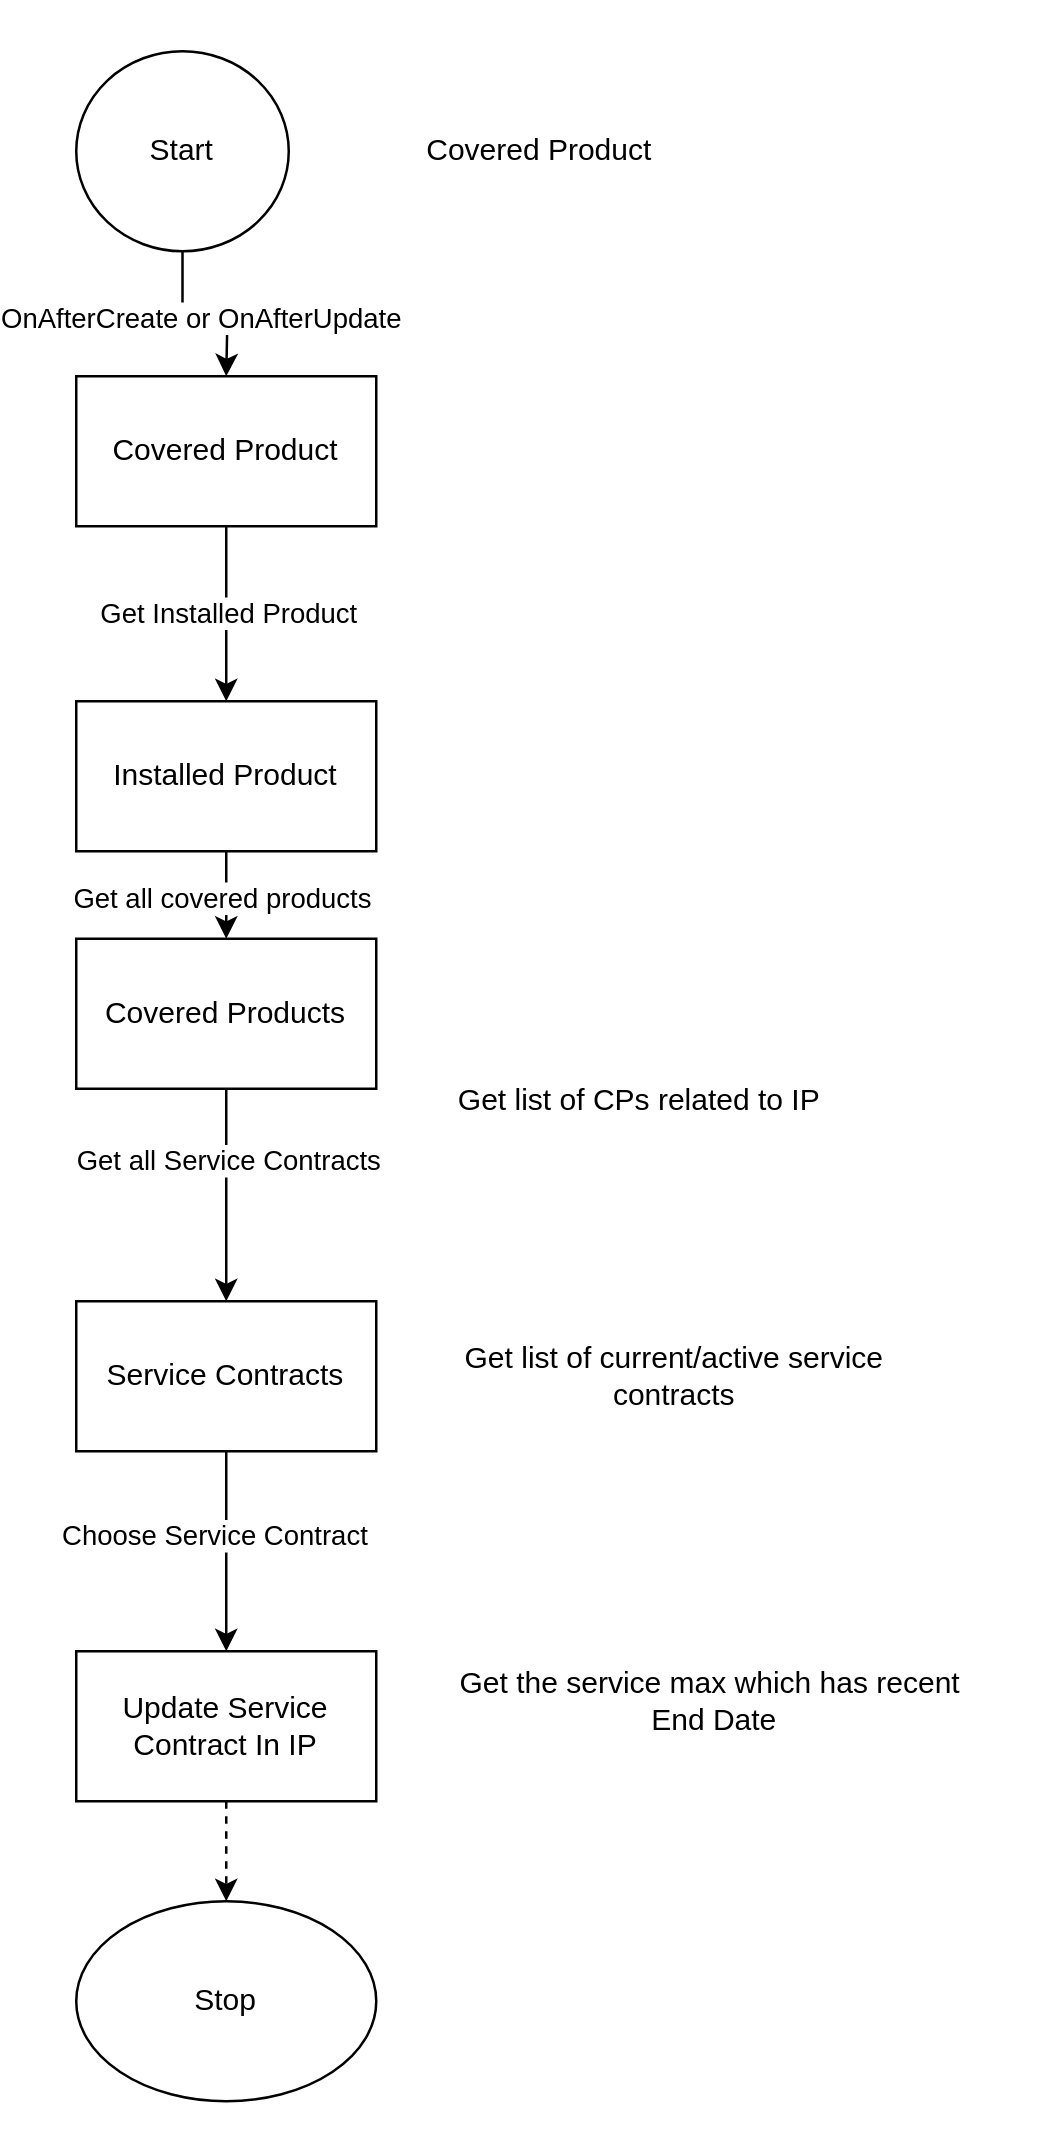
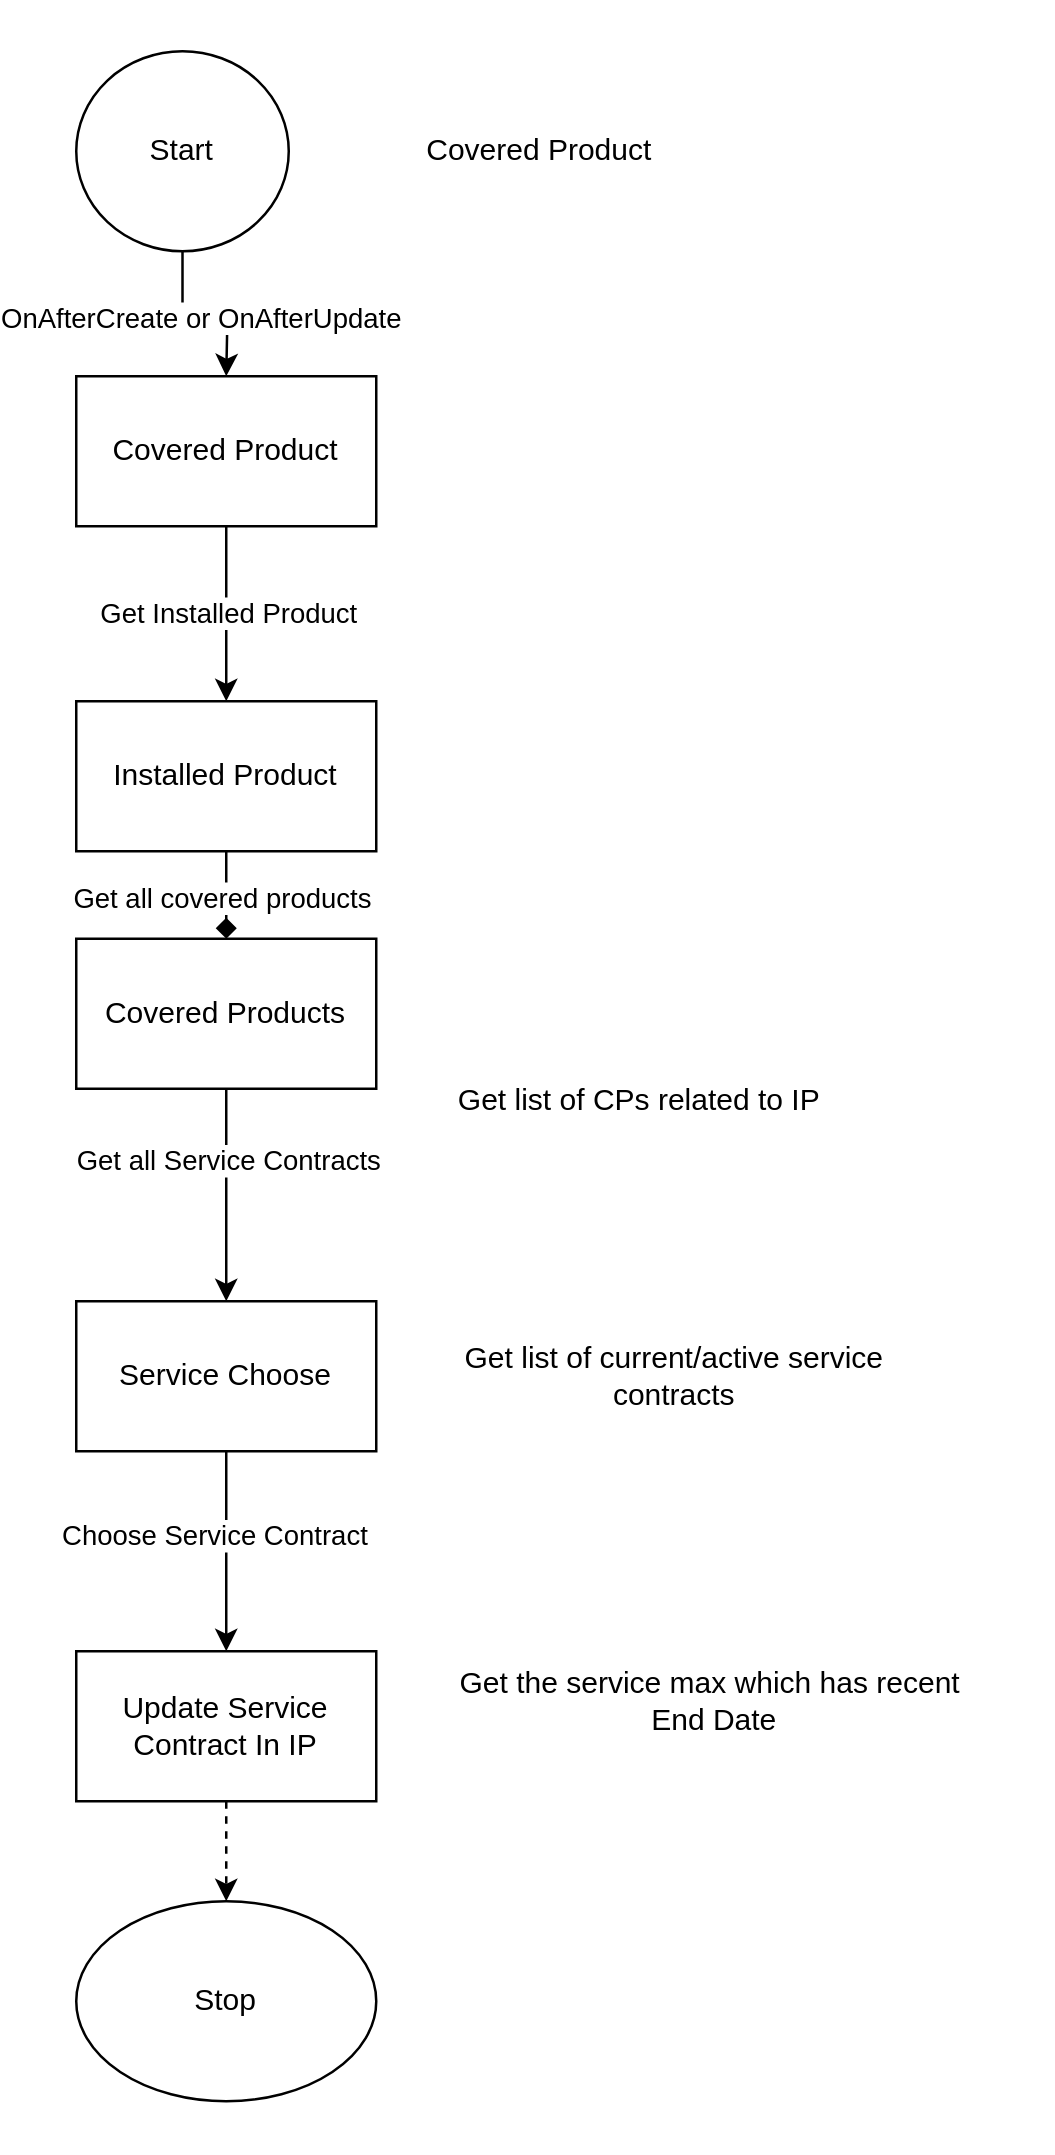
- <mxCell id="9" style="edgeStyle=orthogonalEdgeStyle;rounded=0;orthogonalLoop=1;jettySize=auto;html=1;entryX=0.5;entryY=0;entryDx=0;entryDy=0;" edge="1" parent="1" source="11" target="14"><mxGeometry relative="1" as="geometry" /></mxCell>
+ <mxCell id="9" style="edgeStyle=orthogonalEdgeStyle;rounded=0;orthogonalLoop=1;jettySize=auto;html=1;entryX=0.5;entryY=0;entryDx=0;entryDy=0;endArrow=diamond;" edge="1" parent="1" source="11" target="14"><mxGeometry relative="1" as="geometry" /></mxCell>
- <mxCell id="18" value="Service Contracts" style="rounded=0;whiteSpace=wrap;html=1;" vertex="1" parent="1"><mxGeometry x="20" y="520" width="120" height="60" as="geometry" /></mxCell>
+ <mxCell id="18" value="Service Choose" style="rounded=0;whiteSpace=wrap;html=1;" vertex="1" parent="1"><mxGeometry x="20" y="520" width="120" height="60" as="geometry" /></mxCell>
